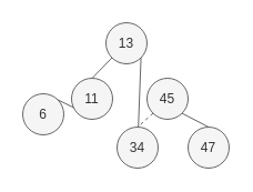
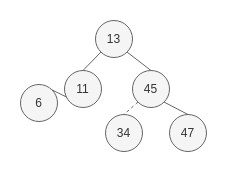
- <mxCell id="3" style="rounded=0;orthogonalLoop=1;jettySize=auto;html=1;exitX=1;exitY=1;exitDx=0;exitDy=0;endArrow=none;endFill=0;fillColor=#f5f5f5;strokeColor=#666666;" parent="1" source="4" target="11" edge="1"><mxGeometry relative="1" as="geometry" /></mxCell>
+ <mxCell id="3" style="rounded=0;orthogonalLoop=1;jettySize=auto;html=1;exitX=1;exitY=1;exitDx=0;exitDy=0;entryX=0.5;entryY=0;entryDx=0;entryDy=0;endArrow=none;endFill=0;fillColor=#f5f5f5;strokeColor=#666666;" parent="1" source="4" target="10" edge="1"><mxGeometry relative="1" as="geometry" /></mxCell>
